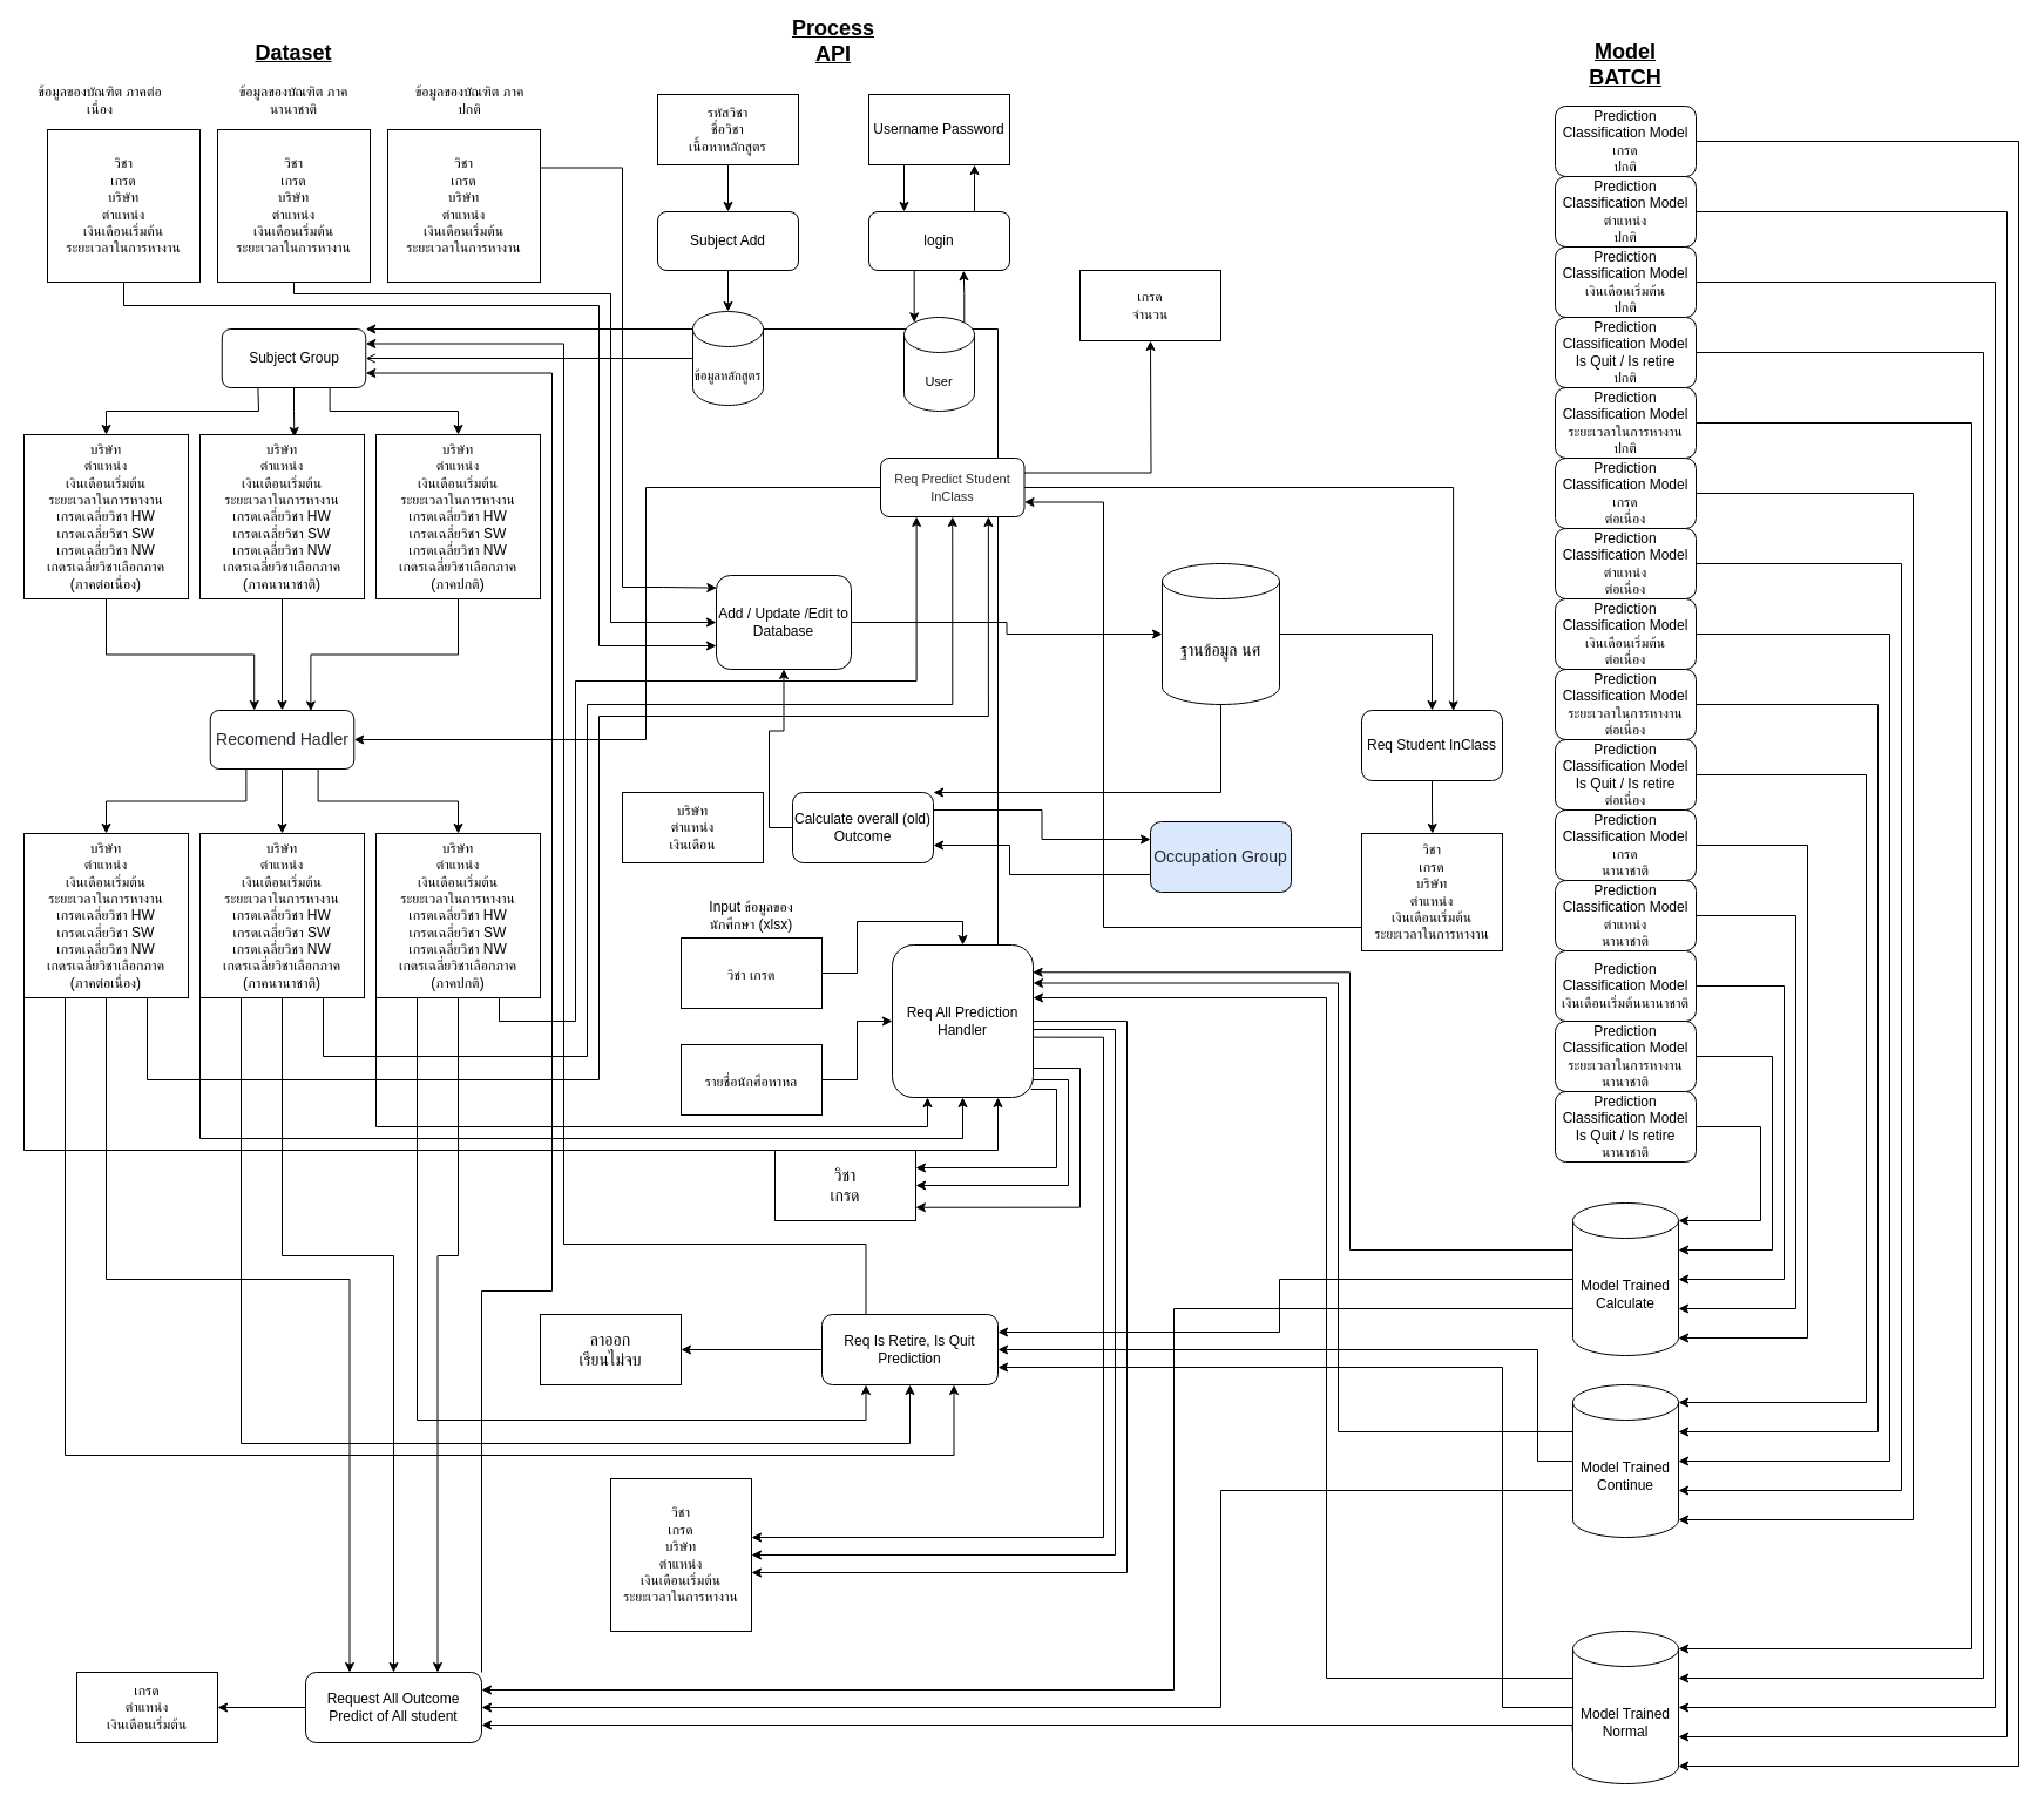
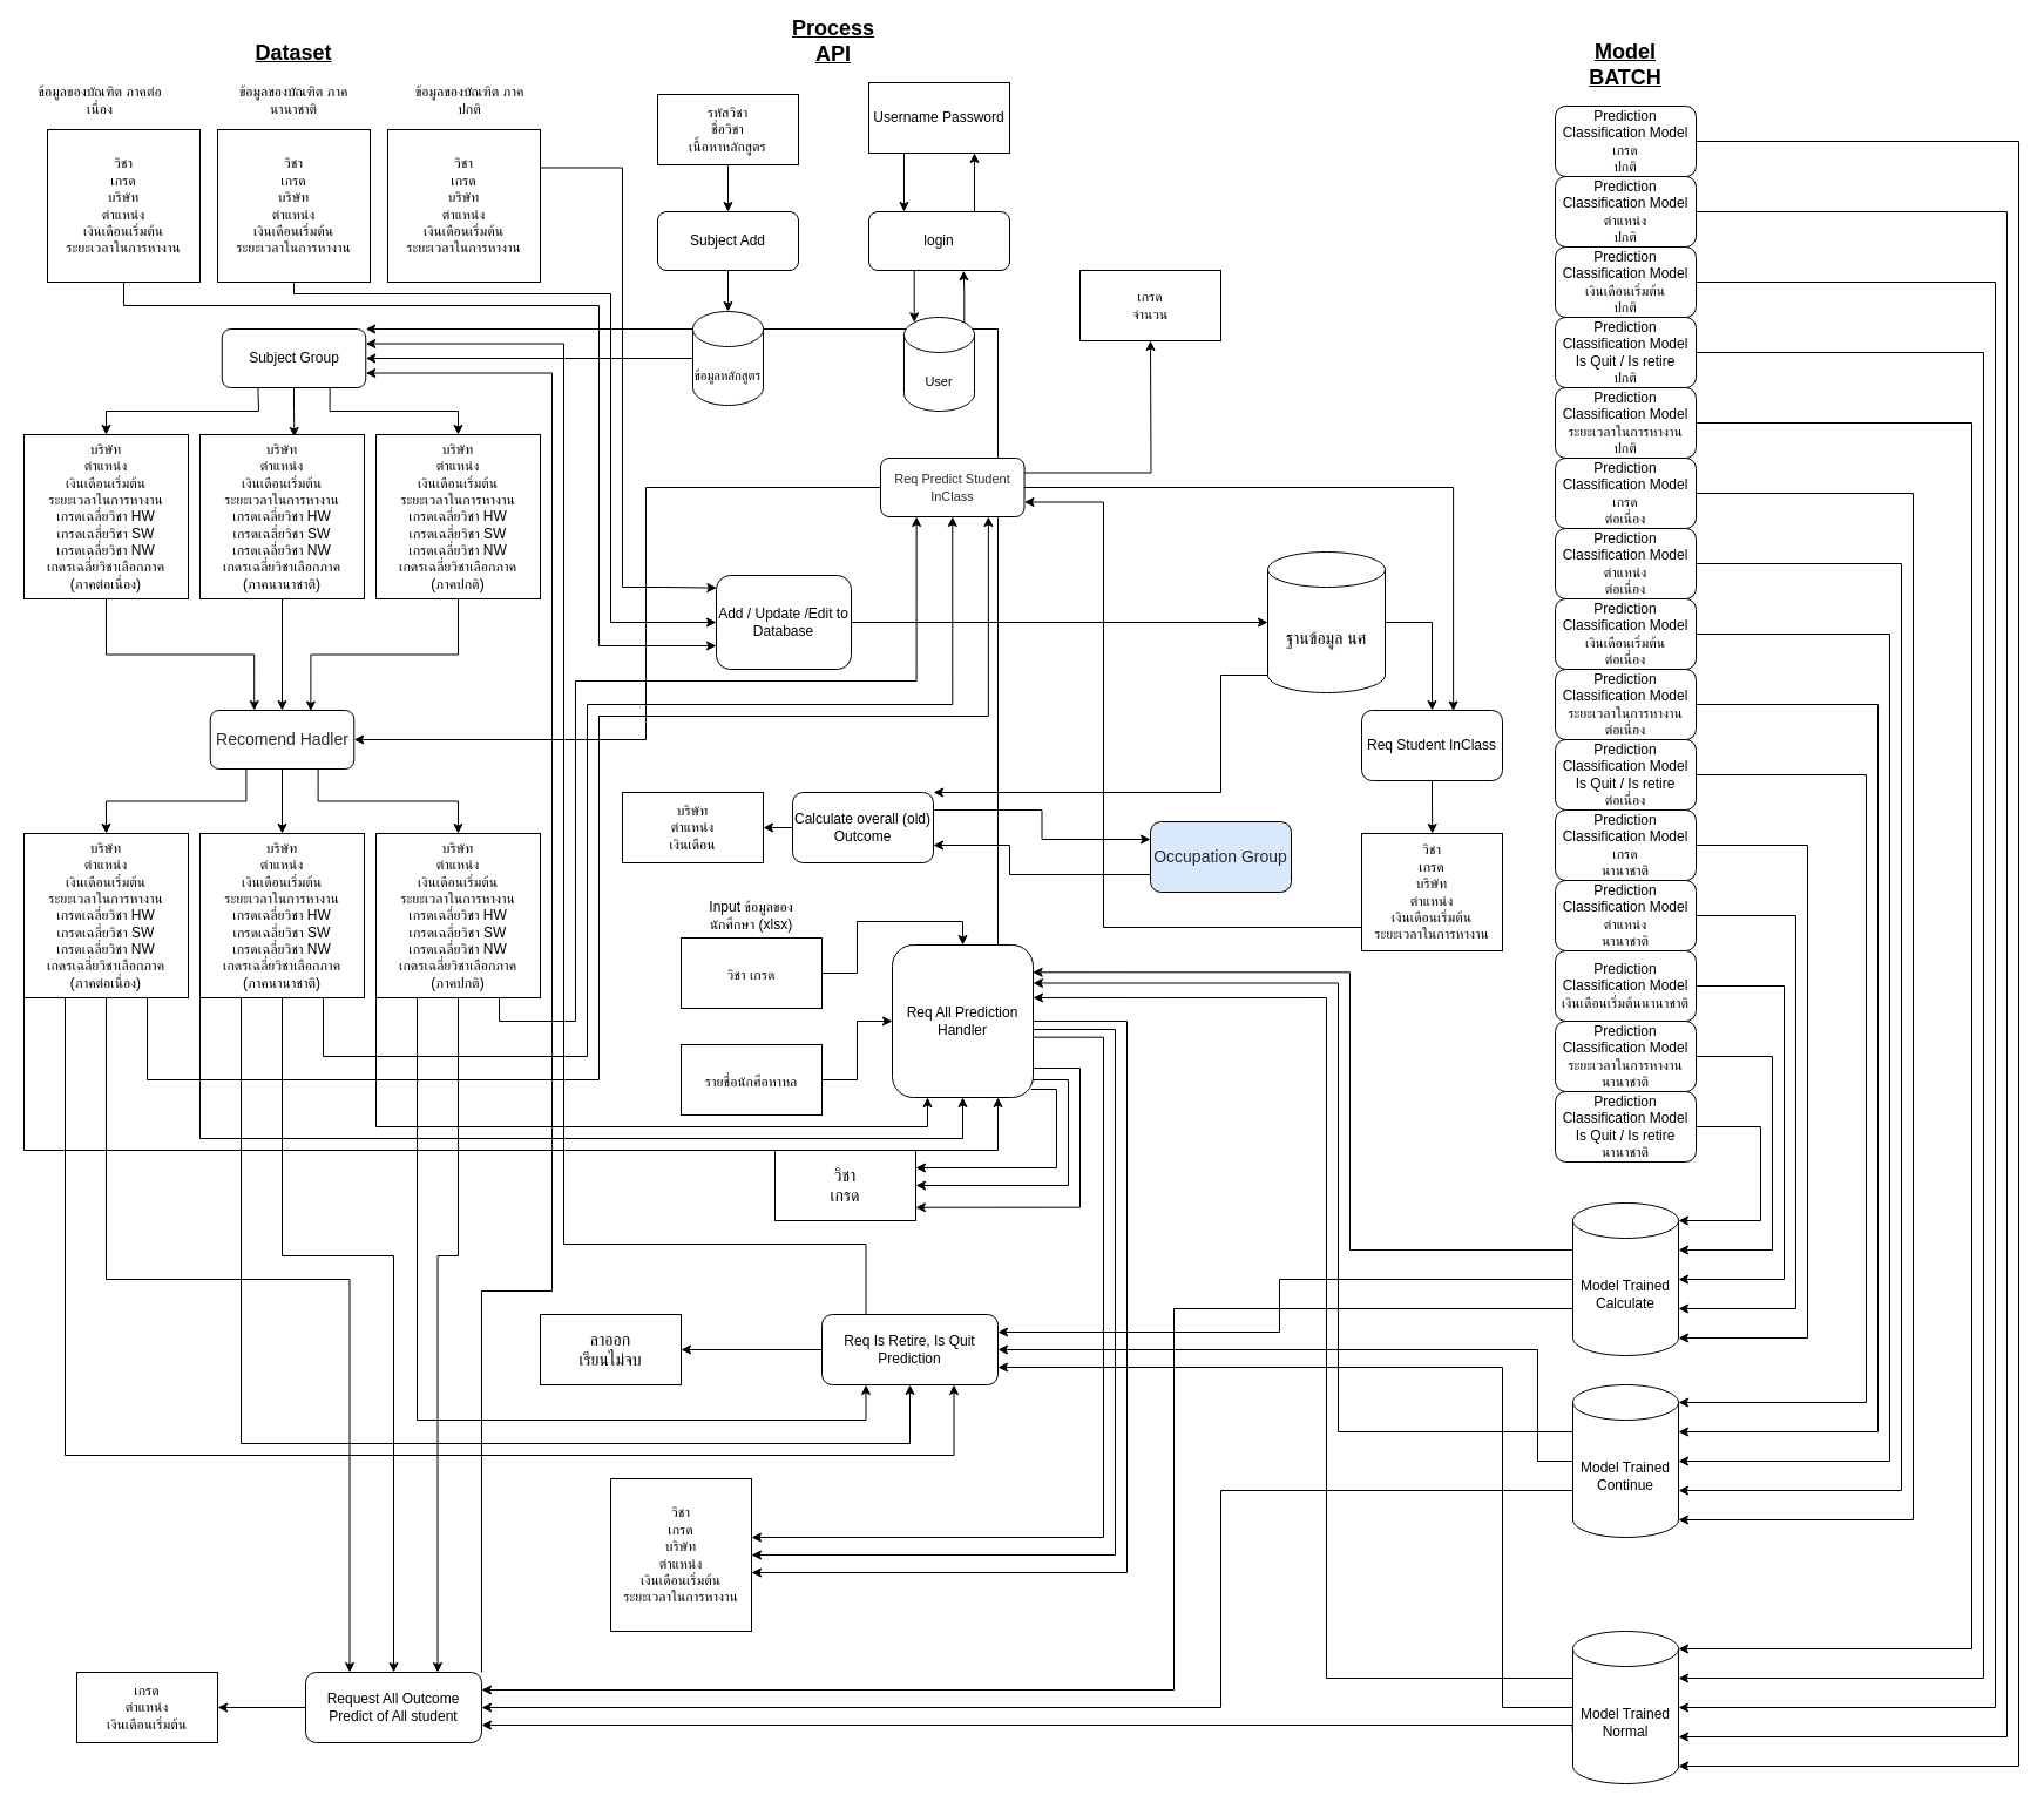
- <mxCell id="99" value="Username Password" style="rounded=0;whiteSpace=wrap;html=1;" parent="1" vertex="1"><mxGeometry x="740" y="80" width="120" height="60" as="geometry" /></mxCell>
+ <mxCell id="99" value="Username Password" style="rounded=0;whiteSpace=wrap;html=1;" parent="1" vertex="1"><mxGeometry x="740" y="70" width="120" height="60" as="geometry" /></mxCell>
- <mxCell id="105" style="edgeStyle=orthogonalEdgeStyle;rounded=0;orthogonalLoop=1;jettySize=auto;html=1;exitX=0;exitY=0.5;exitDx=0;exitDy=0;exitPerimeter=0;entryX=1;entryY=0.5;entryDx=0;entryDy=0;fontSize=12;endArrow=open;" parent="1" source="106" target="37" edge="1"><mxGeometry relative="1" as="geometry"><Array as="points"><mxPoint x="630" y="305" /></Array></mxGeometry></mxCell>
+ <mxCell id="105" style="edgeStyle=orthogonalEdgeStyle;rounded=0;orthogonalLoop=1;jettySize=auto;html=1;exitX=0;exitY=0.5;exitDx=0;exitDy=0;exitPerimeter=0;entryX=1;entryY=0.5;entryDx=0;entryDy=0;fontSize=12;" parent="1" source="106" target="37" edge="1"><mxGeometry relative="1" as="geometry"><Array as="points"><mxPoint x="630" y="305" /></Array></mxGeometry></mxCell>
- <mxCell id="23" value="&lt;font style=&quot;font-size: 14px;&quot;&gt;ฐานข้อมูล นศ&lt;/font&gt;" style="shape=cylinder3;whiteSpace=wrap;html=1;boundedLbl=1;backgroundOutline=1;size=15;rounded=0;fontSize=18;" parent="1" vertex="1"><mxGeometry x="990" y="480" width="100" height="120" as="geometry" /></mxCell>
+ <mxCell id="23" value="&lt;font style=&quot;font-size: 14px;&quot;&gt;ฐานข้อมูล นศ&lt;/font&gt;" style="shape=cylinder3;whiteSpace=wrap;html=1;boundedLbl=1;backgroundOutline=1;size=15;rounded=0;fontSize=18;" parent="1" vertex="1"><mxGeometry x="1080" y="470" width="100" height="120" as="geometry" /></mxCell>
- <mxCell id="11" style="edgeStyle=orthogonalEdgeStyle;rounded=0;orthogonalLoop=1;jettySize=auto;html=1;exitX=0;exitY=0.5;exitDx=0;exitDy=0;fontSize=12;" parent="1" source="13" target="15" edge="1"><mxGeometry relative="1" as="geometry" /></mxCell>
+ <mxCell id="11" style="edgeStyle=orthogonalEdgeStyle;rounded=0;orthogonalLoop=1;jettySize=auto;html=1;exitX=0;exitY=0.5;exitDx=0;exitDy=0;entryX=1;entryY=0.5;entryDx=0;entryDy=0;fontSize=12;" parent="1" source="13" target="90" edge="1"><mxGeometry relative="1" as="geometry" /></mxCell>
